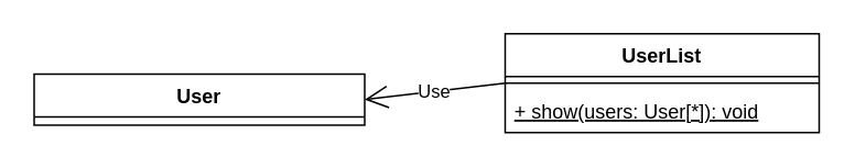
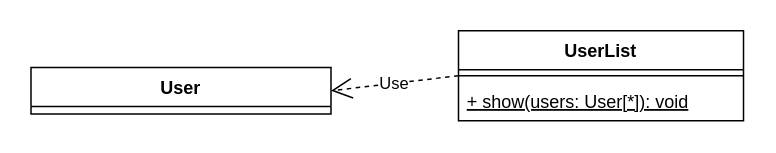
- <mxCell id="6" value="Use" style="endArrow=open;endSize=12;dashed=0;html=1;exitX=0;exitY=0.5;exitDx=0;exitDy=0;entryX=1;entryY=0.5;entryDx=0;entryDy=0;" edge="1" parent="1" source="3" target="2"><mxGeometry width="160" relative="1" as="geometry"><mxPoint x="25" y="100" as="sourcePoint" /><mxPoint x="185" y="100" as="targetPoint" /></mxGeometry></mxCell>
+ <mxCell id="6" value="Use" style="endArrow=open;endSize=12;dashed=1;html=1;exitX=0;exitY=0.5;exitDx=0;exitDy=0;entryX=1;entryY=0.5;entryDx=0;entryDy=0;" edge="1" parent="1" source="3" target="2"><mxGeometry width="160" relative="1" as="geometry"><mxPoint x="25" y="100" as="sourcePoint" /><mxPoint x="185" y="100" as="targetPoint" /></mxGeometry></mxCell>
